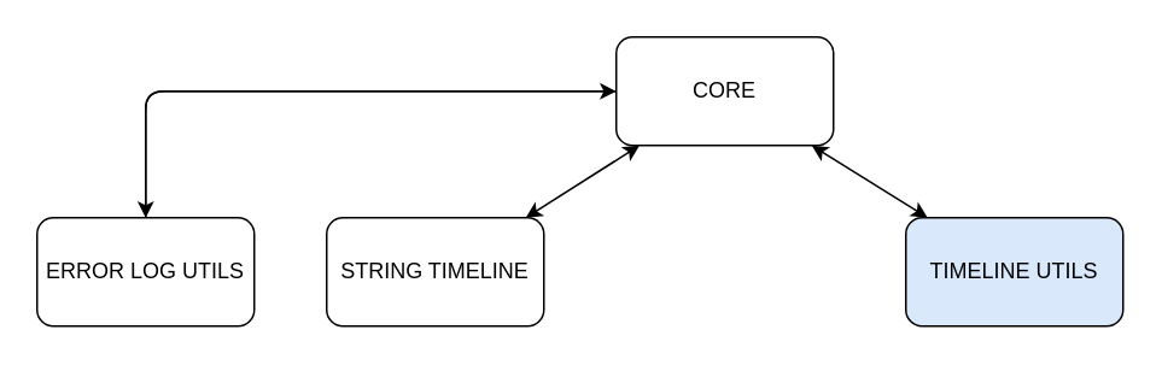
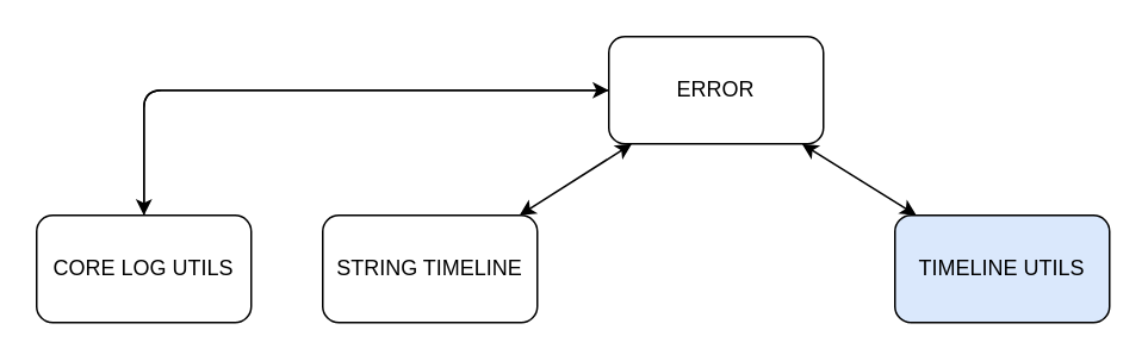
- <mxCell id="3" value="CORE" style="rounded=1;whiteSpace=wrap;html=1;" parent="1" vertex="1"><mxGeometry x="340" y="20" width="120" height="60" as="geometry" /></mxCell>
+ <mxCell id="3" value="ERROR" style="rounded=1;whiteSpace=wrap;html=1;" parent="1" vertex="1"><mxGeometry x="340" y="20" width="120" height="60" as="geometry" /></mxCell>
- <mxCell id="6" value="ERROR LOG UTILS" style="rounded=1;whiteSpace=wrap;html=1;" parent="1" vertex="1"><mxGeometry x="20" y="120" width="120" height="60" as="geometry" /></mxCell>
+ <mxCell id="6" value="CORE LOG UTILS" style="rounded=1;whiteSpace=wrap;html=1;" parent="1" vertex="1"><mxGeometry x="20" y="120" width="120" height="60" as="geometry" /></mxCell>
